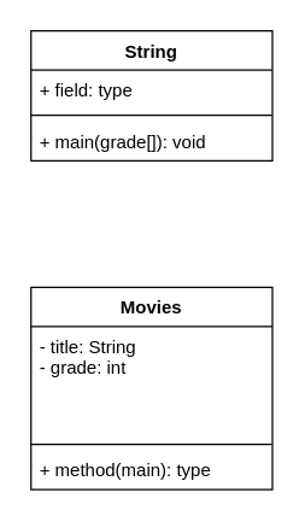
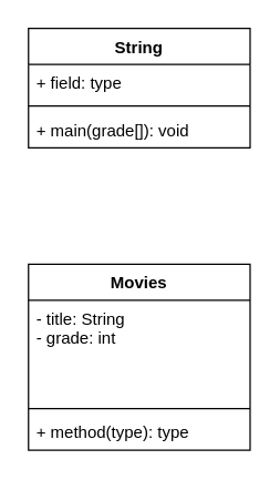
- <mxCell id="9" value="+ method(main): type" style="text;strokeColor=none;fillColor=none;align=left;verticalAlign=top;spacingLeft=4;spacingRight=4;overflow=hidden;rotatable=0;points=[[0,0.5],[1,0.5]];portConstraint=eastwest;" vertex="1" parent="6"><mxGeometry y="108" width="160" height="26" as="geometry" /></mxCell>
+ <mxCell id="9" value="+ method(type): type" style="text;strokeColor=none;fillColor=none;align=left;verticalAlign=top;spacingLeft=4;spacingRight=4;overflow=hidden;rotatable=0;points=[[0,0.5],[1,0.5]];portConstraint=eastwest;" vertex="1" parent="6"><mxGeometry y="108" width="160" height="26" as="geometry" /></mxCell>
